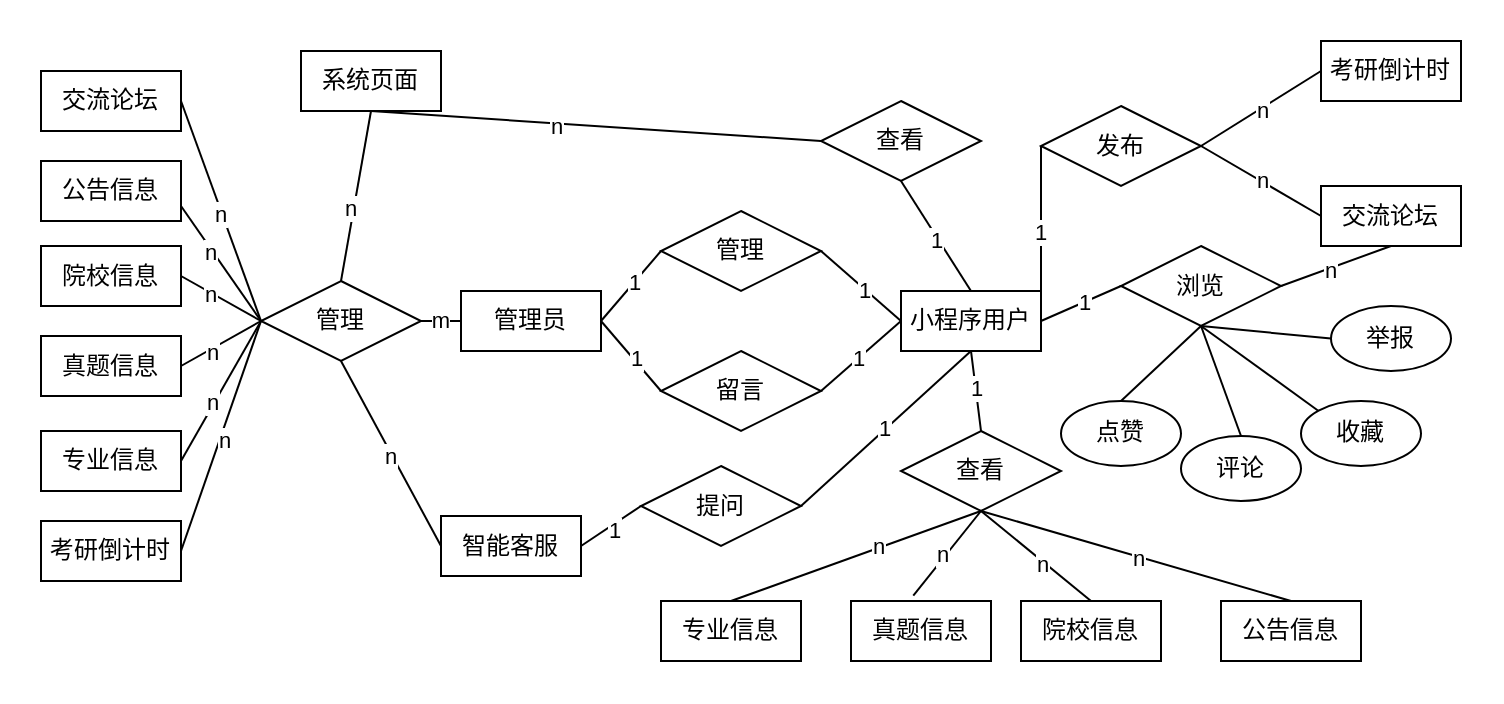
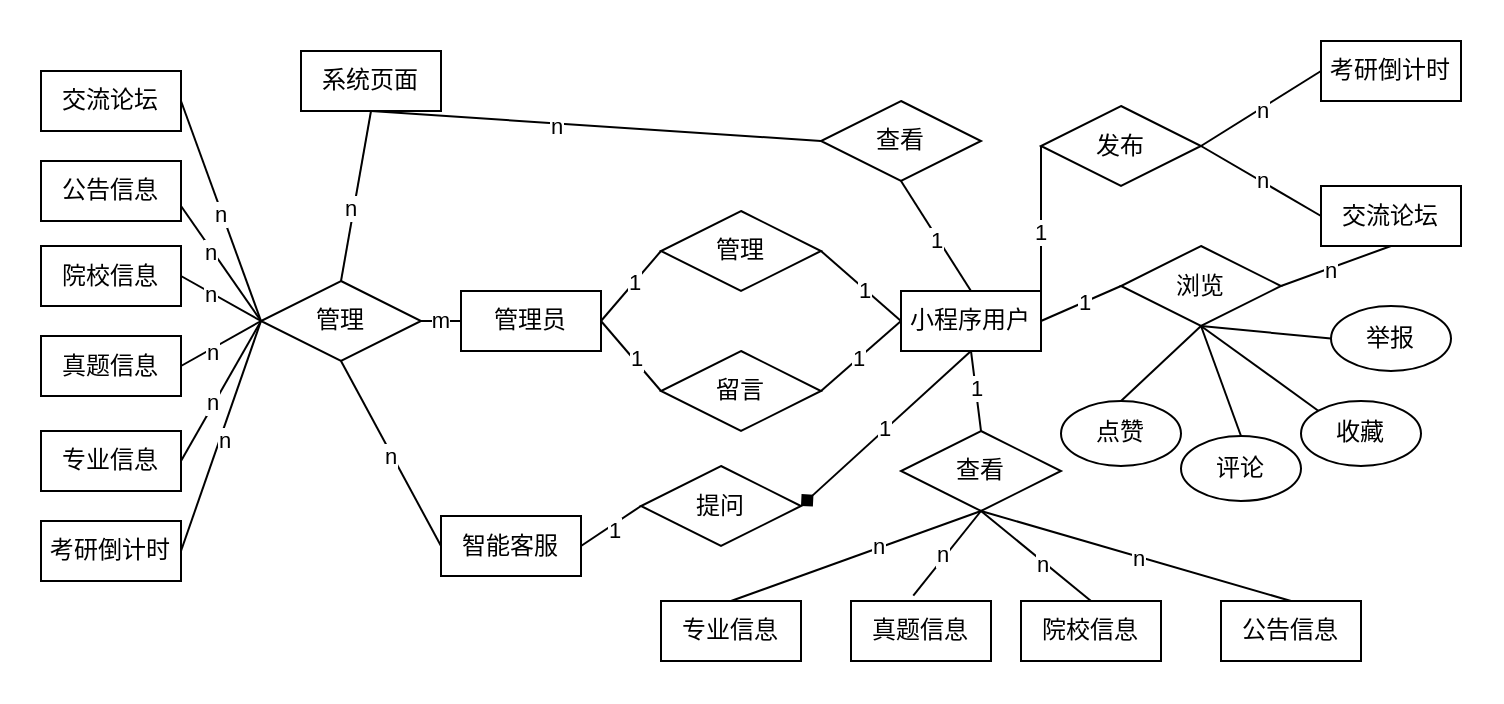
- <mxCell id="9" style="rounded=0;orthogonalLoop=1;jettySize=auto;html=1;exitX=0.5;exitY=1;exitDx=0;exitDy=0;entryX=1;entryY=0.5;entryDx=0;entryDy=0;endArrow=none;startFill=0;" edge="1" parent="1" source="11" target="78"><mxGeometry relative="1" as="geometry" /></mxCell>
+ <mxCell id="9" style="rounded=0;orthogonalLoop=1;jettySize=auto;html=1;exitX=0.5;exitY=1;exitDx=0;exitDy=0;entryX=1;entryY=0.5;entryDx=0;entryDy=0;endArrow=diamond;startFill=0;" edge="1" parent="1" source="11" target="78"><mxGeometry relative="1" as="geometry" /></mxCell>
